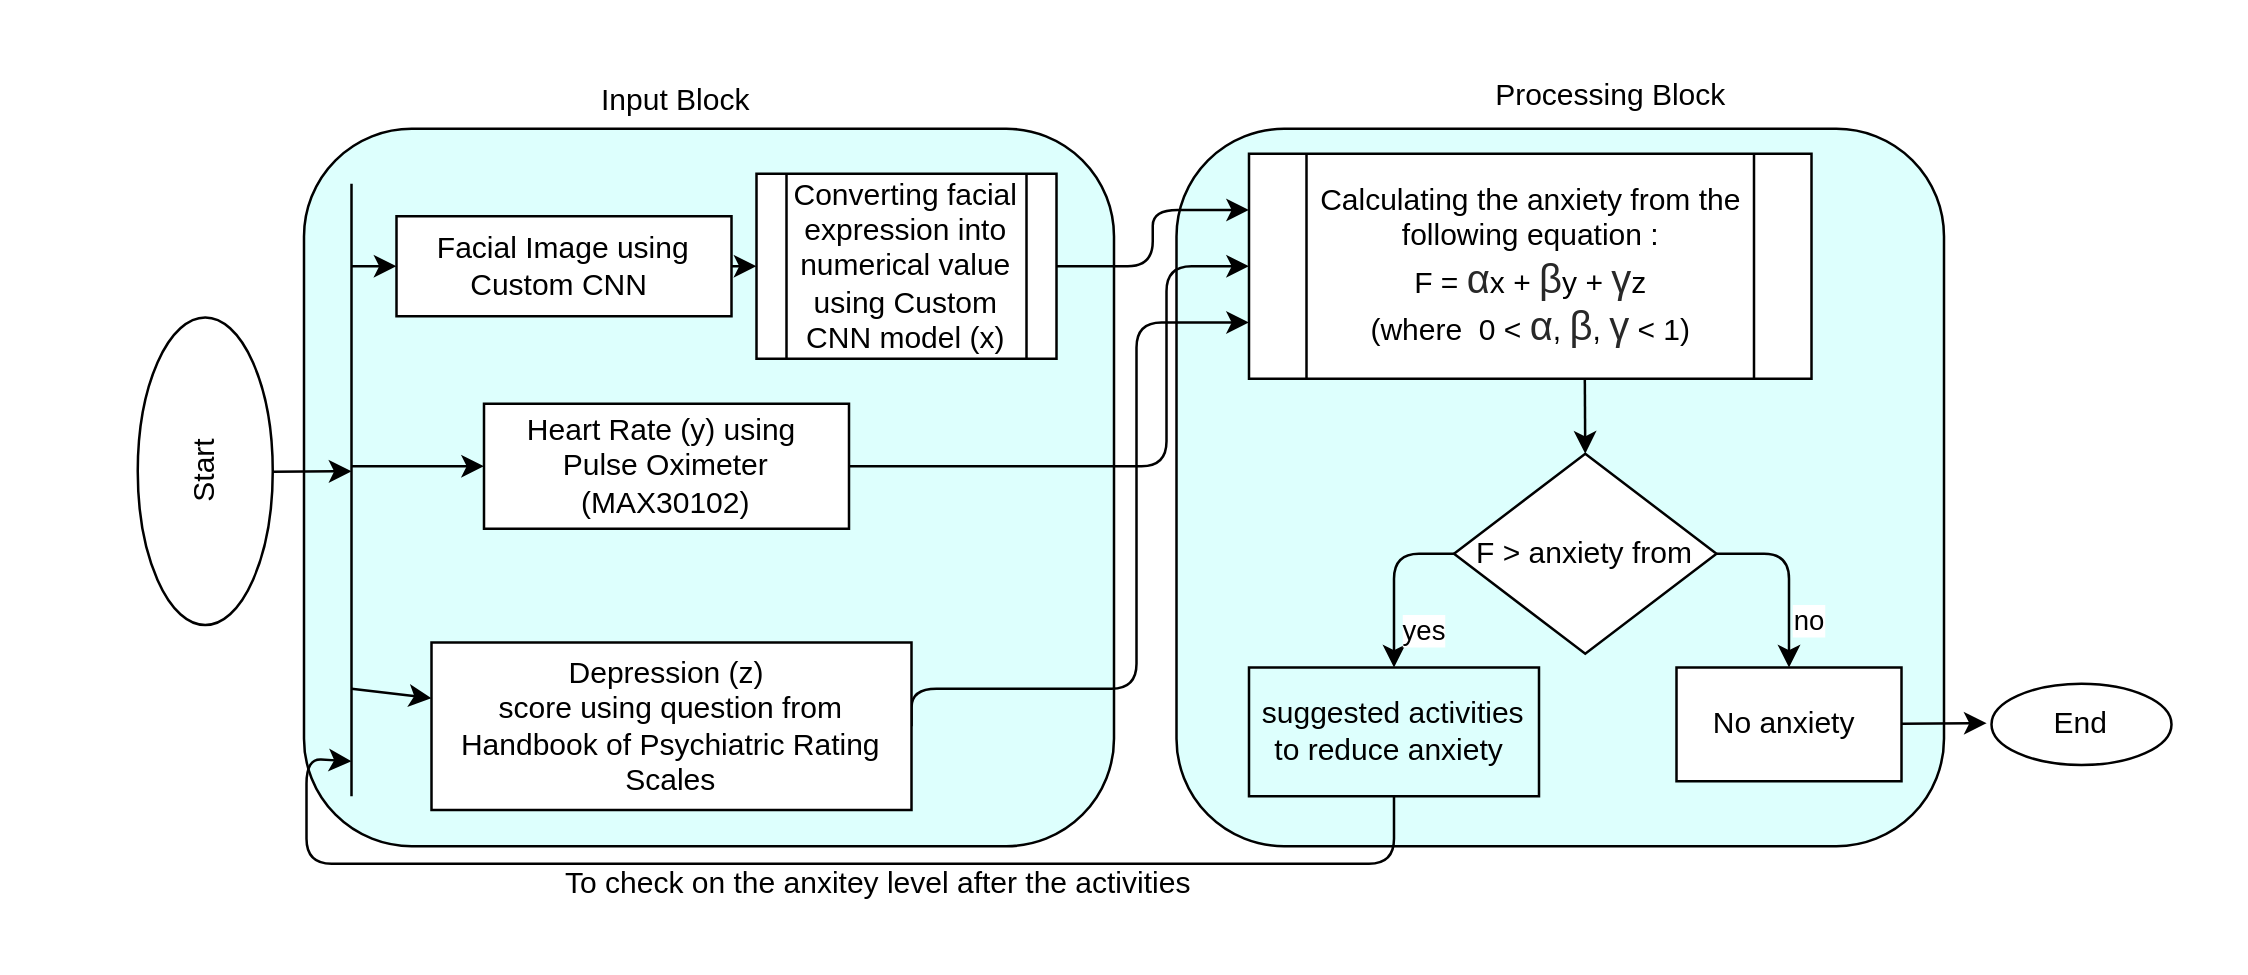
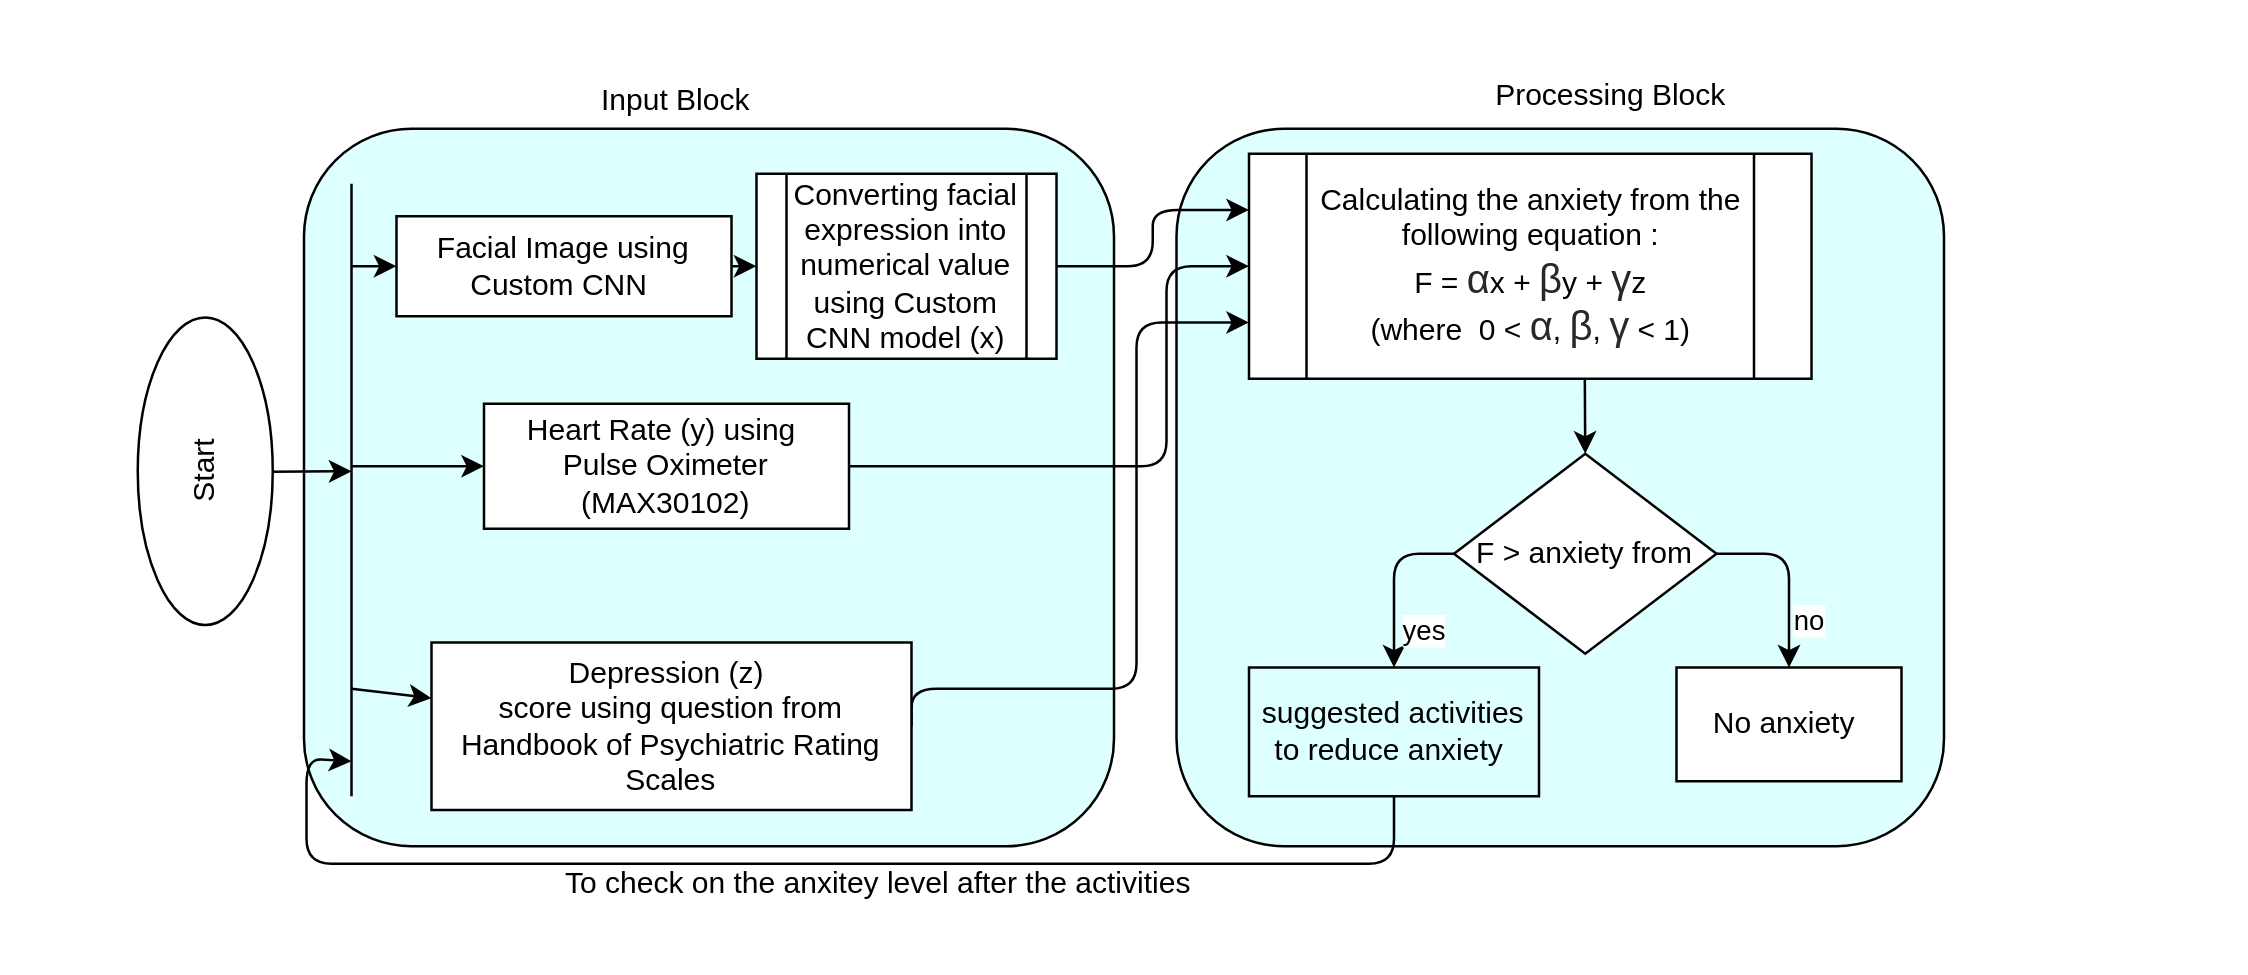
- <mxCell id="31" style="edgeStyle=none;html=1;entryX=-0.027;entryY=0.485;entryDx=0;entryDy=0;entryPerimeter=0;" parent="1" source="26" target="27" edge="1"><mxGeometry relative="1" as="geometry" /></mxCell>
- <mxCell id="27" value="End" style="ellipse;whiteSpace=wrap;html=1;" parent="1" vertex="1"><mxGeometry x="796" y="273" width="72" height="32.5" as="geometry" /></mxCell>
